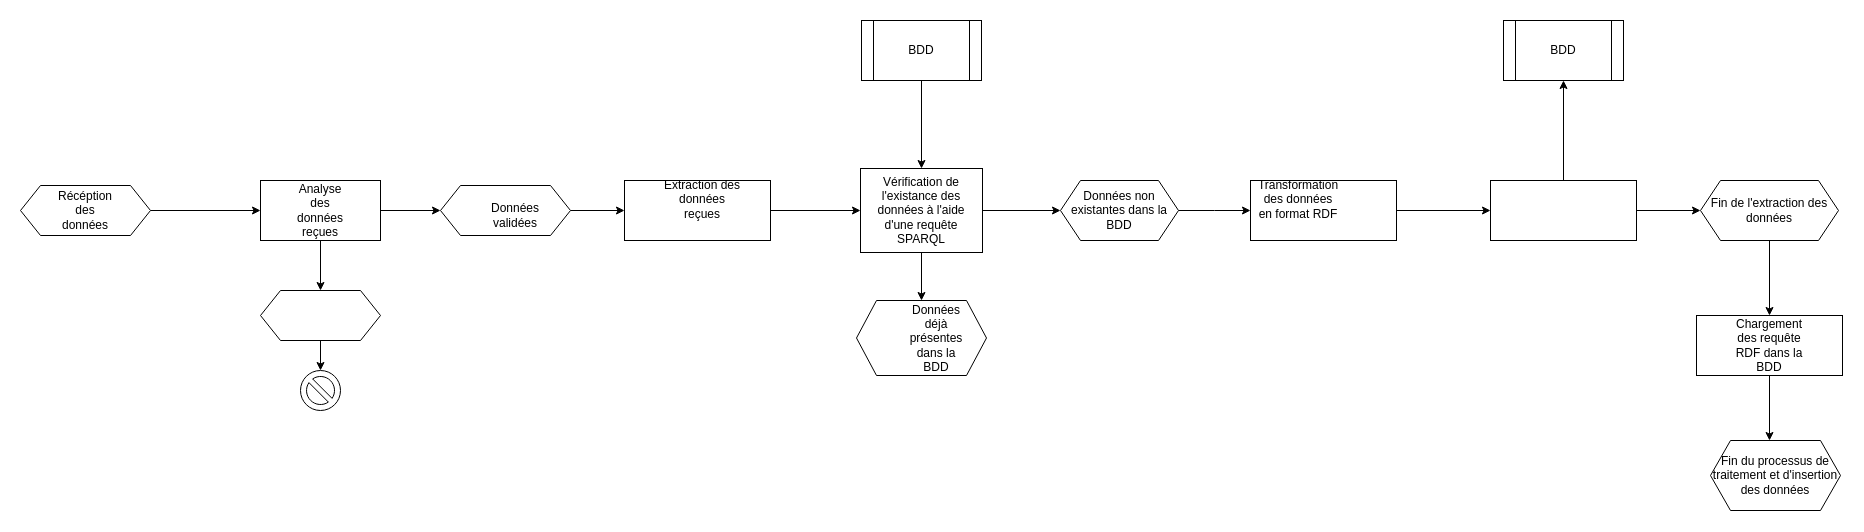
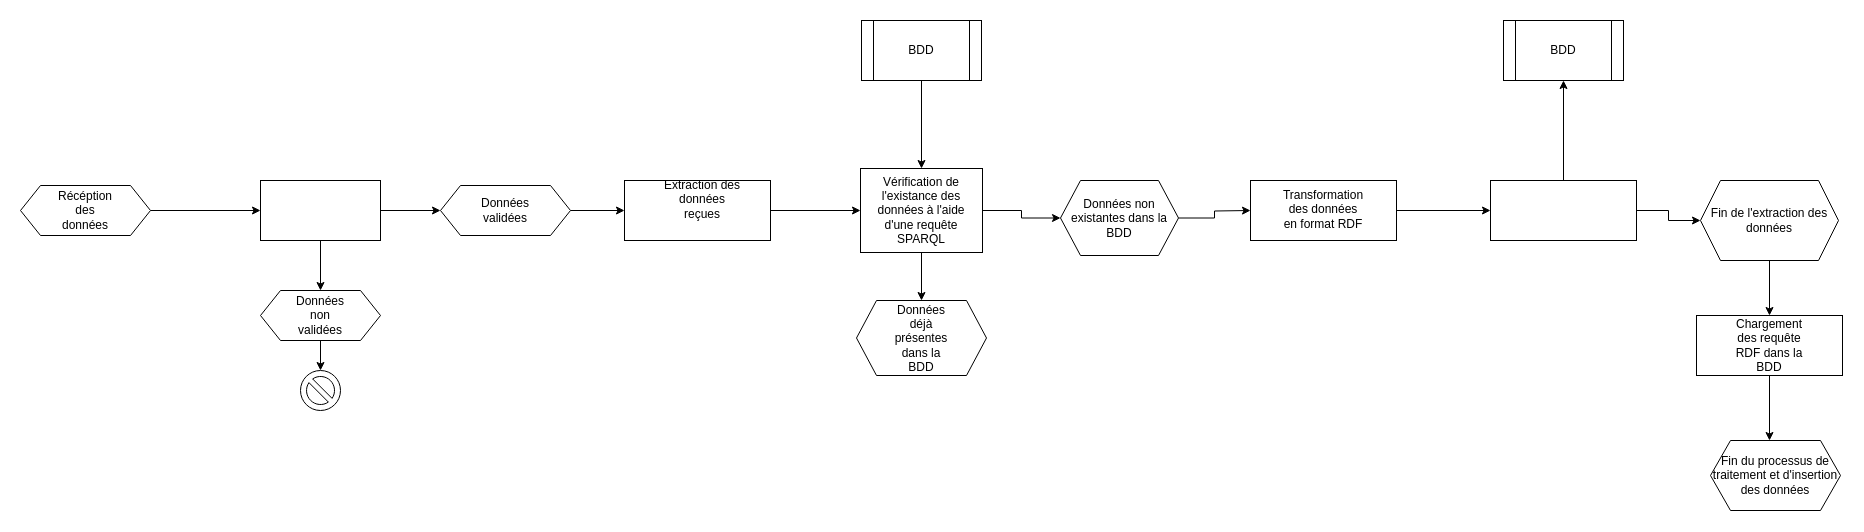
- <mxCell id="32" value="Transformation des données en format RDF" style="text;html=1;strokeColor=none;fillColor=none;align=center;verticalAlign=middle;whiteSpace=wrap;rounded=0;" vertex="1" parent="1"><mxGeometry x="1255" y="184" width="86" height="30" as="geometry" /></mxCell>
+ <mxCell id="32" value="Transformation des données en format RDF" style="text;html=1;strokeColor=none;fillColor=none;align=center;verticalAlign=middle;whiteSpace=wrap;rounded=0;" vertex="1" parent="1"><mxGeometry x="1280" y="194" width="86" height="30" as="geometry" /></mxCell>
- <mxCell id="8" value="Analyse des données reçues" style="text;html=1;strokeColor=none;fillColor=none;align=center;verticalAlign=middle;whiteSpace=wrap;rounded=0;" vertex="1" parent="1"><mxGeometry x="290" y="195" width="60" height="30" as="geometry" /></mxCell>
- <mxCell id="23" value="Données non existantes dans la BDD" style="shape=hexagon;perimeter=hexagonPerimeter2;whiteSpace=wrap;html=1;fixedSize=1;" vertex="1" parent="1"><mxGeometry x="1060" y="180" width="118" height="60" as="geometry" /></mxCell>
+ <mxCell id="23" value="Données non existantes dans la BDD" style="shape=hexagon;perimeter=hexagonPerimeter2;whiteSpace=wrap;html=1;fixedSize=1;" vertex="1" parent="1"><mxGeometry x="1060" y="180" width="118" height="75" as="geometry" /></mxCell>
- <mxCell id="39" value="Fin de l'extraction des données" style="shape=hexagon;perimeter=hexagonPerimeter2;whiteSpace=wrap;html=1;fixedSize=1;" vertex="1" parent="1"><mxGeometry x="1700" y="180" width="138" height="60" as="geometry" /></mxCell>
+ <mxCell id="39" value="Fin de l'extraction des données" style="shape=hexagon;perimeter=hexagonPerimeter2;whiteSpace=wrap;html=1;fixedSize=1;" vertex="1" parent="1"><mxGeometry x="1700" y="180" width="138" height="80" as="geometry" /></mxCell>
- <mxCell id="18" value="Données validées" style="text;html=1;strokeColor=none;fillColor=none;align=center;verticalAlign=middle;whiteSpace=wrap;rounded=0;" vertex="1" parent="1"><mxGeometry x="485" y="200" width="60" height="30" as="geometry" /></mxCell>
+ <mxCell id="18" value="Données validées" style="text;html=1;strokeColor=none;fillColor=none;align=center;verticalAlign=middle;whiteSpace=wrap;rounded=0;" vertex="1" parent="1"><mxGeometry x="475" y="195" width="60" height="30" as="geometry" /></mxCell>
+ <mxCell id="10" value="Données non validées" style="text;html=1;strokeColor=none;fillColor=none;align=center;verticalAlign=middle;whiteSpace=wrap;rounded=0;" vertex="1" parent="1"><mxGeometry x="290" y="300" width="60" height="30" as="geometry" /></mxCell>
- <mxCell id="25" value="Données déjà présentes dans la BDD" style="text;html=1;strokeColor=none;fillColor=none;align=center;verticalAlign=middle;whiteSpace=wrap;rounded=0;" vertex="1" parent="1"><mxGeometry x="906" y="310" width="60" height="55" as="geometry" /></mxCell>
+ <mxCell id="25" value="Données déjà présentes dans la BDD" style="text;html=1;strokeColor=none;fillColor=none;align=center;verticalAlign=middle;whiteSpace=wrap;rounded=0;" vertex="1" parent="1"><mxGeometry x="891" y="310" width="60" height="55" as="geometry" /></mxCell>
